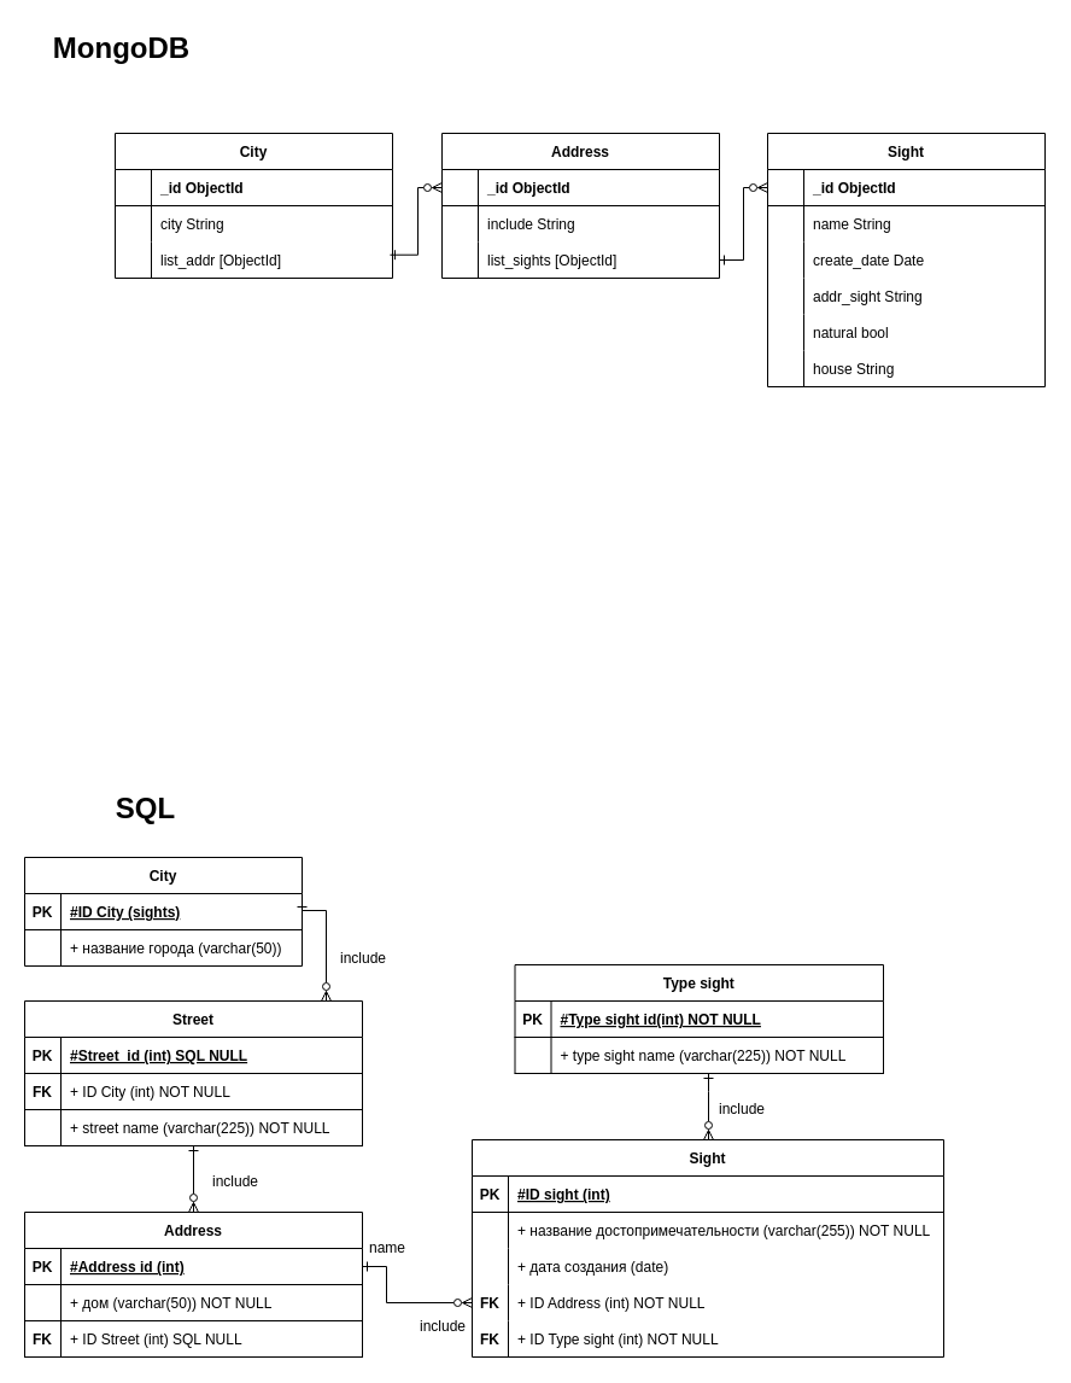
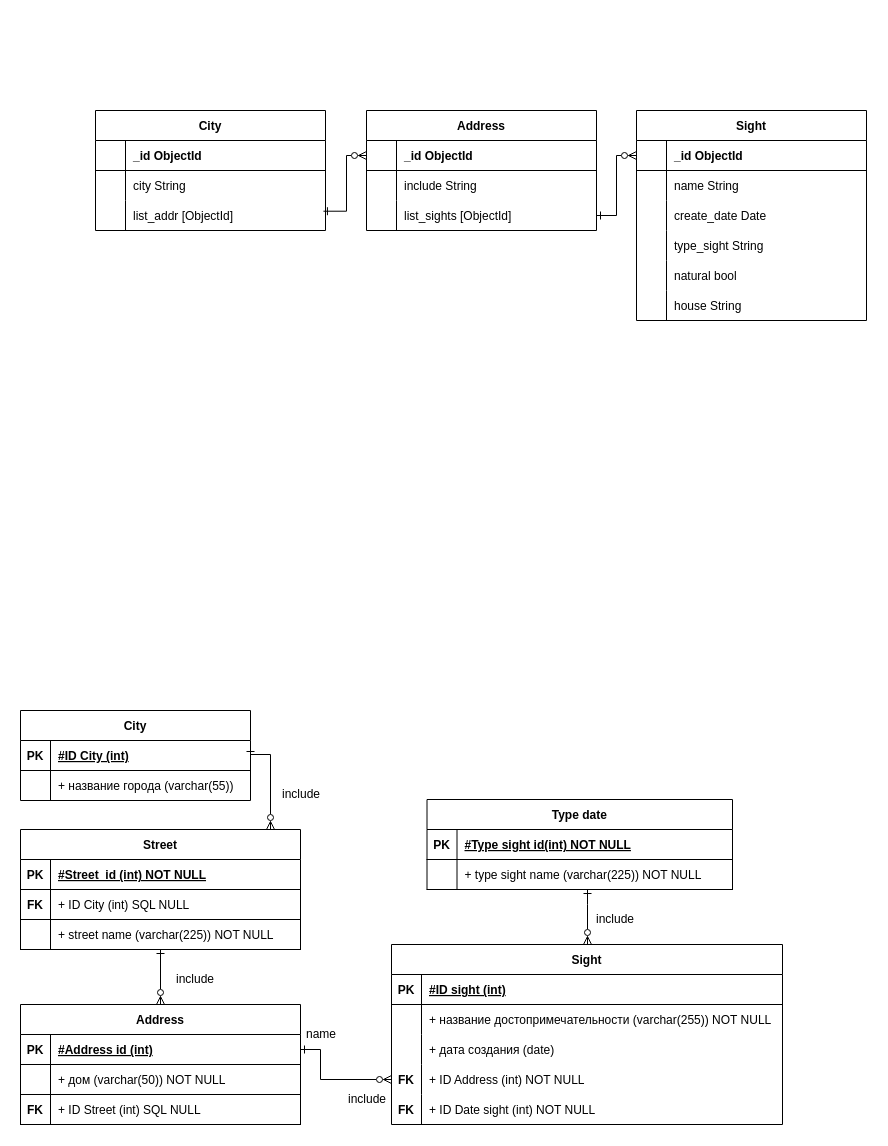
- <mxCell id="72" value="MongoDB" style="text;strokeColor=none;fillColor=none;html=1;fontSize=24;fontStyle=1;verticalAlign=middle;align=center;" vertex="1" parent="1"><mxGeometry x="50" y="20" width="100" height="40" as="geometry" /></mxCell>
- <mxCell id="86" value="addr_sight String" style="shape=partialRectangle;overflow=hidden;connectable=0;fillColor=none;align=left;strokeColor=inherit;top=0;left=0;bottom=0;right=0;spacingLeft=6;" vertex="1" parent="84"><mxGeometry x="30" width="200" height="30" as="geometry"><mxRectangle width="200" height="30" as="alternateBounds" /></mxGeometry></mxCell>
+ <mxCell id="86" value="type_sight String" style="shape=partialRectangle;overflow=hidden;connectable=0;fillColor=none;align=left;strokeColor=inherit;top=0;left=0;bottom=0;right=0;spacingLeft=6;" vertex="1" parent="84"><mxGeometry x="30" width="200" height="30" as="geometry"><mxRectangle width="200" height="30" as="alternateBounds" /></mxGeometry></mxCell>
- <mxCell id="71" value="SQL" style="text;strokeColor=none;fillColor=none;html=1;fontSize=24;fontStyle=1;verticalAlign=middle;align=center;" vertex="1" parent="1"><mxGeometry x="70" y="650" width="100" height="40" as="geometry" /></mxCell>
- <mxCell id="5" value="#ID City (sights)" style="shape=partialRectangle;overflow=hidden;connectable=0;fillColor=none;align=left;strokeColor=inherit;top=0;left=0;bottom=0;right=0;spacingLeft=6;fontStyle=5;" vertex="1" parent="3"><mxGeometry x="30" width="200" height="30" as="geometry"><mxRectangle width="200" height="30" as="alternateBounds" /></mxGeometry></mxCell>
+ <mxCell id="5" value="#ID City (int)" style="shape=partialRectangle;overflow=hidden;connectable=0;fillColor=none;align=left;strokeColor=inherit;top=0;left=0;bottom=0;right=0;spacingLeft=6;fontStyle=5;" vertex="1" parent="3"><mxGeometry x="30" width="200" height="30" as="geometry"><mxRectangle width="200" height="30" as="alternateBounds" /></mxGeometry></mxCell>
- <mxCell id="8" value="+ название города (varchar(50))" style="shape=partialRectangle;overflow=hidden;connectable=0;fillColor=none;align=left;strokeColor=inherit;top=0;left=0;bottom=0;right=0;spacingLeft=6;" vertex="1" parent="6"><mxGeometry x="30" width="200" height="30" as="geometry"><mxRectangle width="200" height="30" as="alternateBounds" /></mxGeometry></mxCell>
+ <mxCell id="8" value="+ название города (varchar(55))" style="shape=partialRectangle;overflow=hidden;connectable=0;fillColor=none;align=left;strokeColor=inherit;top=0;left=0;bottom=0;right=0;spacingLeft=6;" vertex="1" parent="6"><mxGeometry x="30" width="200" height="30" as="geometry"><mxRectangle width="200" height="30" as="alternateBounds" /></mxGeometry></mxCell>
- <mxCell id="26" value="Type sight" style="shape=table;startSize=30;container=1;collapsible=1;childLayout=tableLayout;fixedRows=1;rowLines=0;fontStyle=1;align=center;resizeLast=1;" vertex="1" parent="1"><mxGeometry x="426.5" y="799" width="305.5" height="90" as="geometry" /></mxCell>
+ <mxCell id="26" value="Type date" style="shape=table;startSize=30;container=1;collapsible=1;childLayout=tableLayout;fixedRows=1;rowLines=0;fontStyle=1;align=center;resizeLast=1;" vertex="1" parent="1"><mxGeometry x="426.5" y="799" width="305.5" height="90" as="geometry" /></mxCell>
- <mxCell id="37" value="#Street_id (int) SQL NULL" style="shape=partialRectangle;overflow=hidden;connectable=0;fillColor=none;align=left;strokeColor=inherit;top=0;left=0;bottom=0;right=0;spacingLeft=6;fontStyle=5;" vertex="1" parent="35"><mxGeometry x="30" width="250" height="30" as="geometry"><mxRectangle width="250" height="30" as="alternateBounds" /></mxGeometry></mxCell>
+ <mxCell id="37" value="#Street_id (int) NOT NULL" style="shape=partialRectangle;overflow=hidden;connectable=0;fillColor=none;align=left;strokeColor=inherit;top=0;left=0;bottom=0;right=0;spacingLeft=6;fontStyle=5;" vertex="1" parent="35"><mxGeometry x="30" width="250" height="30" as="geometry"><mxRectangle width="250" height="30" as="alternateBounds" /></mxGeometry></mxCell>
- <mxCell id="40" value="+ ID City (int) NOT NULL" style="shape=partialRectangle;overflow=hidden;connectable=0;fillColor=none;align=left;strokeColor=inherit;top=0;left=0;bottom=0;right=0;spacingLeft=6;fontStyle=0;" vertex="1" parent="38"><mxGeometry x="30" width="250" height="30" as="geometry"><mxRectangle width="250" height="30" as="alternateBounds" /></mxGeometry></mxCell>
+ <mxCell id="40" value="+ ID City (int) SQL NULL" style="shape=partialRectangle;overflow=hidden;connectable=0;fillColor=none;align=left;strokeColor=inherit;top=0;left=0;bottom=0;right=0;spacingLeft=6;fontStyle=0;" vertex="1" parent="38"><mxGeometry x="30" width="250" height="30" as="geometry"><mxRectangle width="250" height="30" as="alternateBounds" /></mxGeometry></mxCell>
- <mxCell id="24" value="+ ID Type sight (int) NOT NULL" style="shape=partialRectangle;overflow=hidden;connectable=0;fillColor=none;align=left;strokeColor=inherit;top=0;left=0;bottom=0;right=0;spacingLeft=6;" vertex="1" parent="22"><mxGeometry x="30" width="361.0" height="30" as="geometry"><mxRectangle width="361.0" height="30" as="alternateBounds" /></mxGeometry></mxCell>
+ <mxCell id="24" value="+ ID Date sight (int) NOT NULL" style="shape=partialRectangle;overflow=hidden;connectable=0;fillColor=none;align=left;strokeColor=inherit;top=0;left=0;bottom=0;right=0;spacingLeft=6;" vertex="1" parent="22"><mxGeometry x="30" width="361.0" height="30" as="geometry"><mxRectangle width="361.0" height="30" as="alternateBounds" /></mxGeometry></mxCell>
